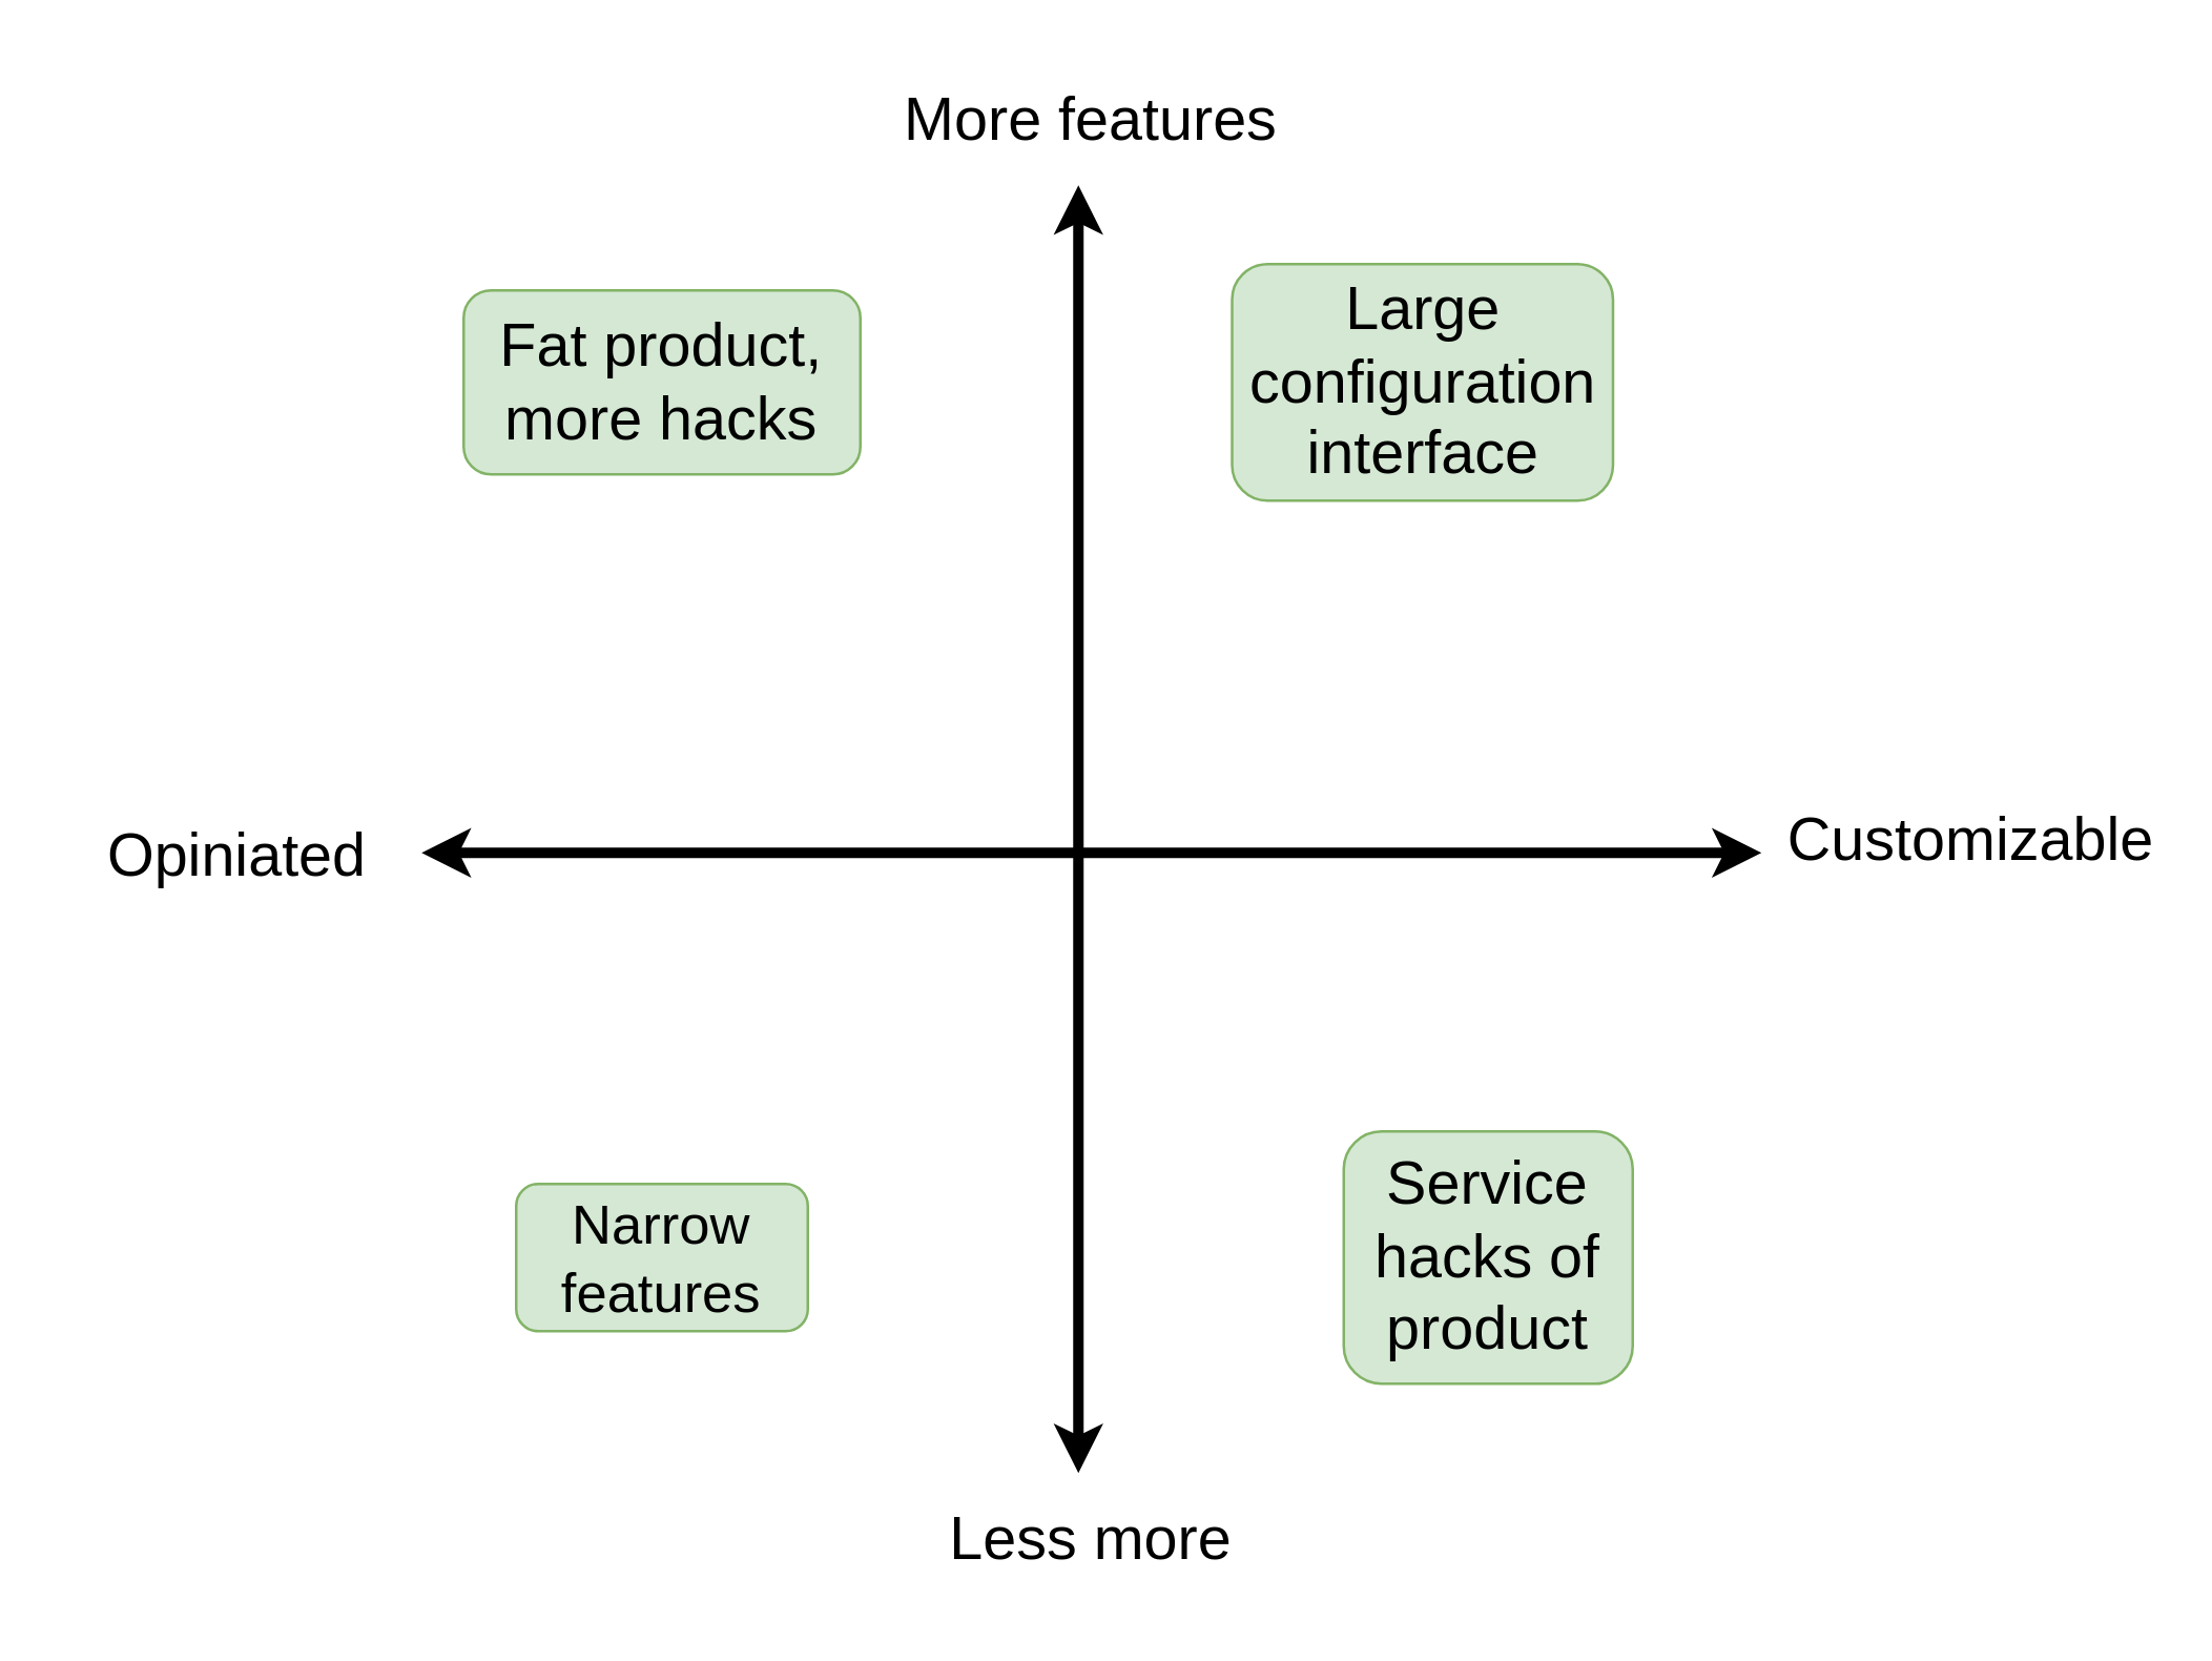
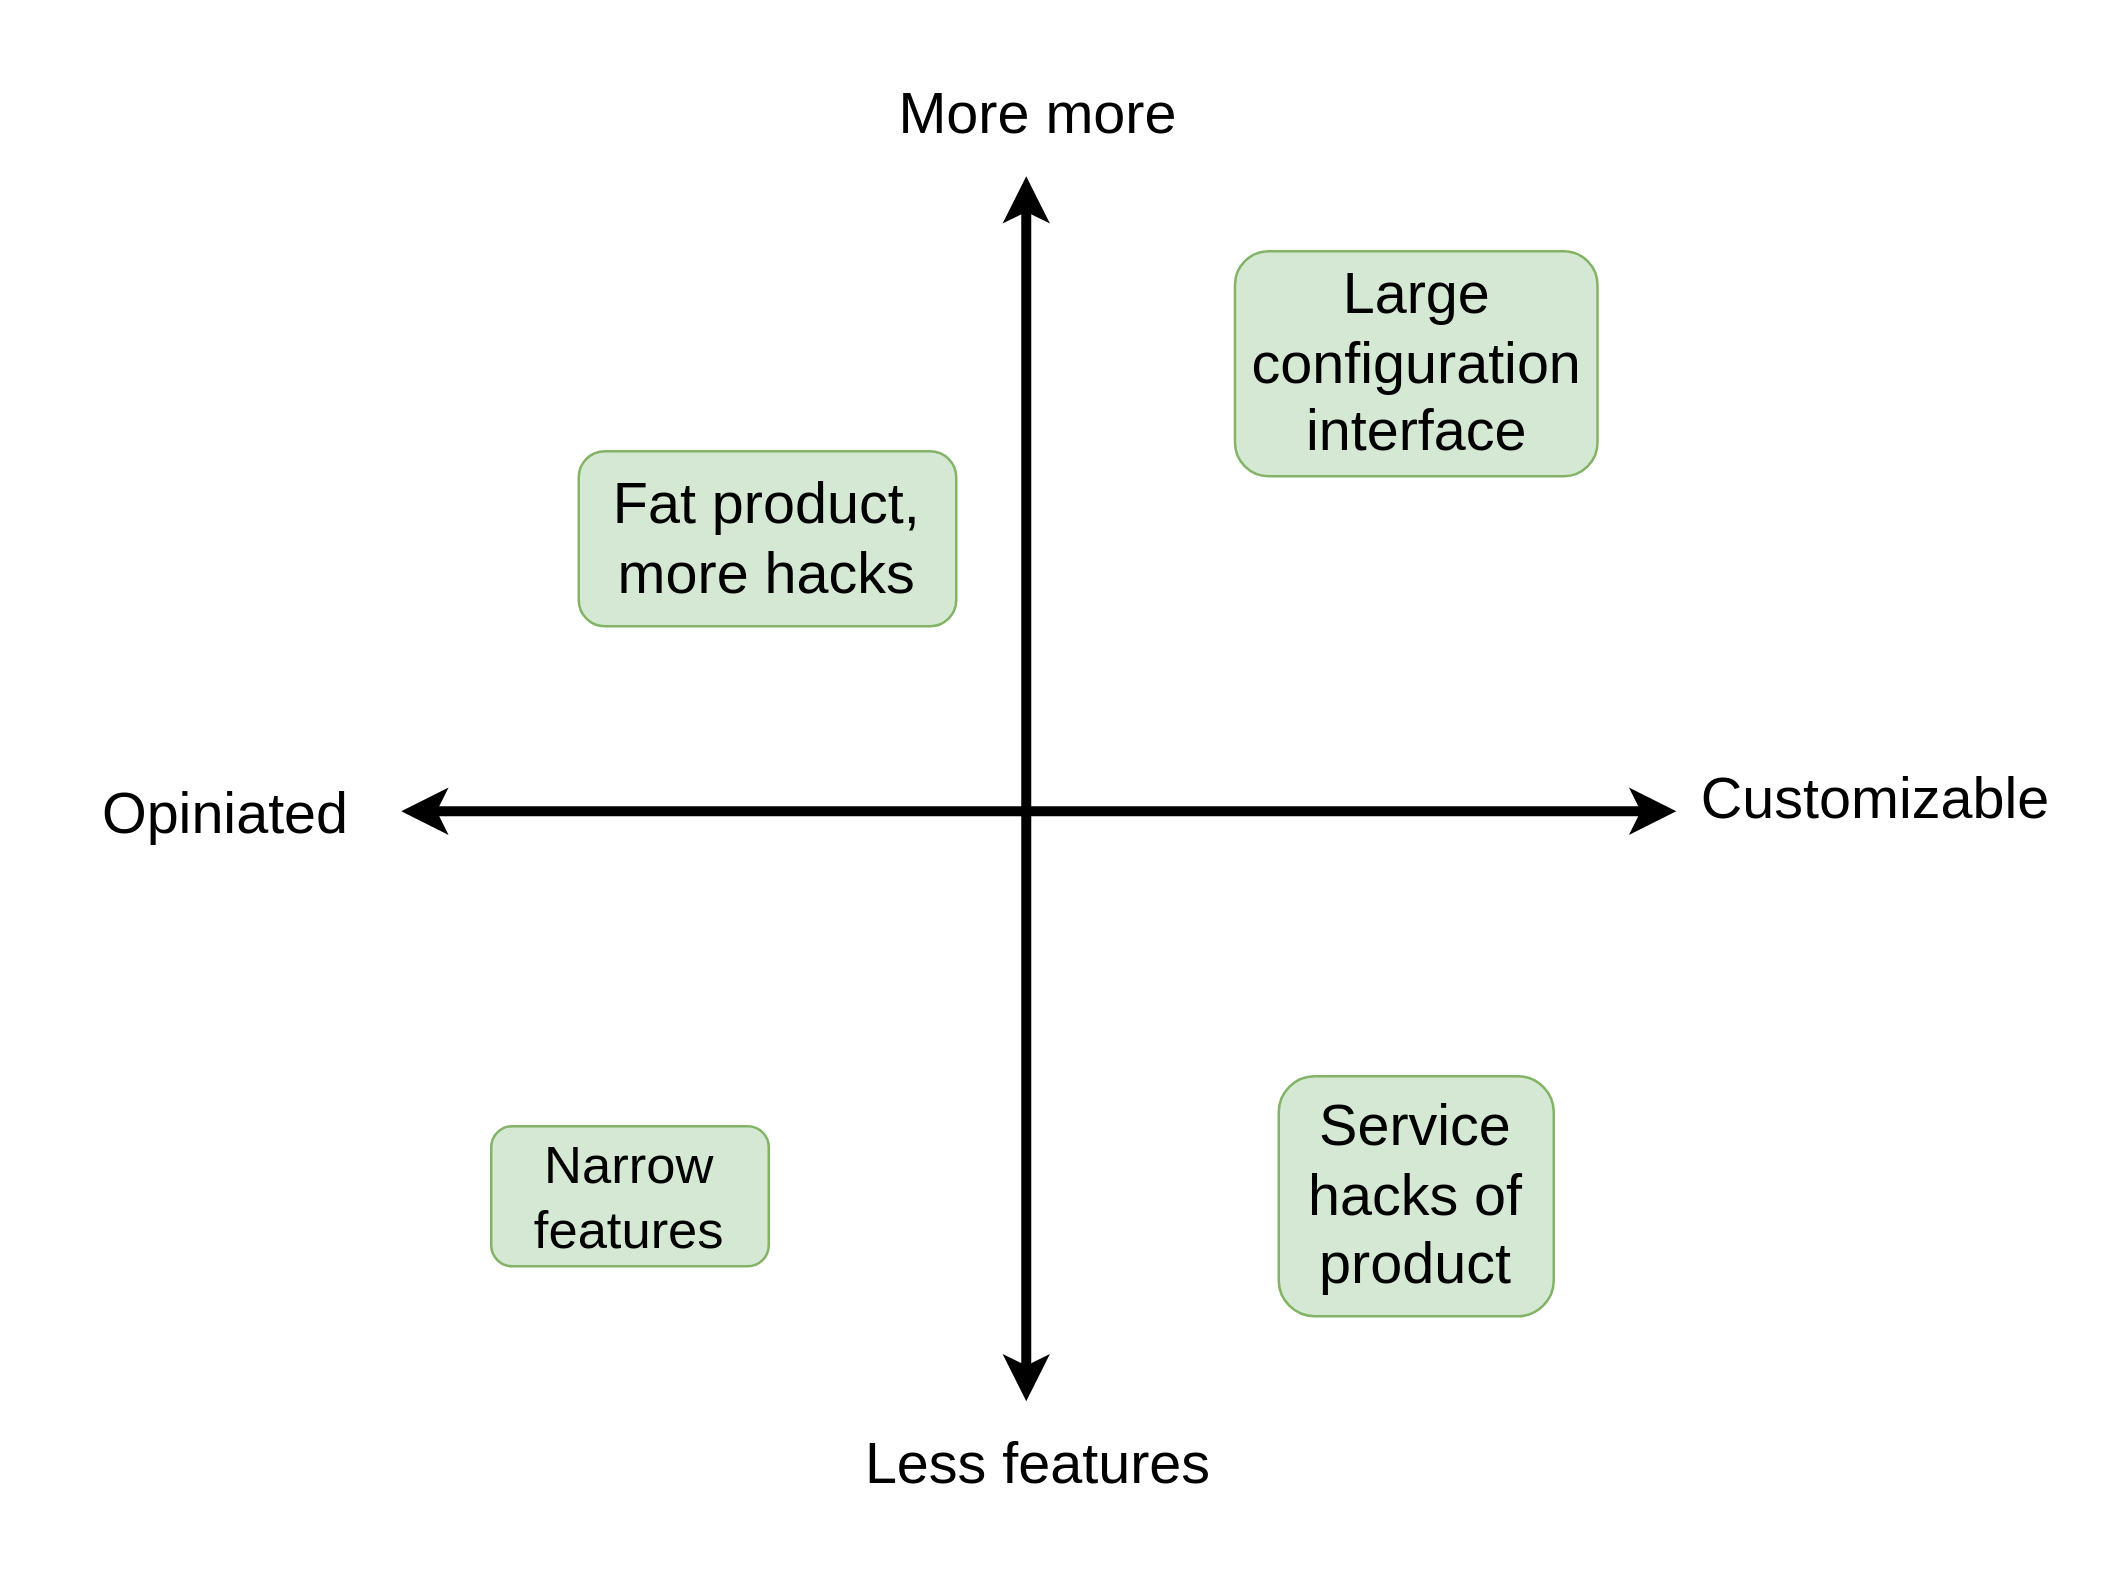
- <mxCell id="7" value="&lt;font style=&quot;font-size: 23px&quot;&gt;More features&lt;/font&gt;" style="text;html=1;strokeColor=none;fillColor=none;align=center;verticalAlign=middle;whiteSpace=wrap;rounded=0;" parent="1" vertex="1"><mxGeometry x="340" y="20" width="150" height="50" as="geometry" /></mxCell>
+ <mxCell id="7" value="&lt;font style=&quot;font-size: 23px&quot;&gt;More more&lt;/font&gt;" style="text;html=1;strokeColor=none;fillColor=none;align=center;verticalAlign=middle;whiteSpace=wrap;rounded=0;" parent="1" vertex="1"><mxGeometry x="340" y="20" width="150" height="50" as="geometry" /></mxCell>
- <mxCell id="8" value="&lt;font style=&quot;font-size: 23px;&quot;&gt;&lt;span style=&quot;&quot;&gt;Fat product,&lt;br&gt;&lt;/span&gt;more hacks&lt;br&gt;&lt;/font&gt;" style="text;html=1;strokeColor=#82b366;fillColor=#d5e8d4;align=center;verticalAlign=middle;whiteSpace=wrap;rounded=1;labelBorderColor=none;labelBackgroundColor=none;perimeterSpacing=0;glass=0;" parent="1" vertex="1"><mxGeometry x="176" y="110" width="151" height="70" as="geometry" /></mxCell>
+ <mxCell id="8" value="&lt;font style=&quot;font-size: 23px;&quot;&gt;&lt;span style=&quot;&quot;&gt;Fat product,&lt;br&gt;&lt;/span&gt;more hacks&lt;br&gt;&lt;/font&gt;" style="text;html=1;strokeColor=#82b366;fillColor=#d5e8d4;align=center;verticalAlign=middle;whiteSpace=wrap;rounded=1;labelBorderColor=none;labelBackgroundColor=none;perimeterSpacing=0;glass=0;" parent="1" vertex="1"><mxGeometry x="231" y="180" width="151" height="70" as="geometry" /></mxCell>
- <mxCell id="9" value="&lt;font style=&quot;&quot;&gt;&lt;font style=&quot;font-size: 23px;&quot;&gt;Large&lt;br&gt;configuration&lt;br&gt;interface&lt;/font&gt;&lt;br&gt;&lt;/font&gt;" style="text;html=1;strokeColor=#82b366;fillColor=#d5e8d4;align=center;verticalAlign=middle;whiteSpace=wrap;rounded=1;" parent="1" vertex="1"><mxGeometry x="468.5" y="100" width="145" height="90" as="geometry" /></mxCell>
+ <mxCell id="9" value="&lt;font style=&quot;&quot;&gt;&lt;font style=&quot;font-size: 23px;&quot;&gt;Large&lt;br&gt;configuration&lt;br&gt;interface&lt;/font&gt;&lt;br&gt;&lt;/font&gt;" style="text;html=1;strokeColor=#82b366;fillColor=#d5e8d4;align=center;verticalAlign=middle;whiteSpace=wrap;rounded=1;" parent="1" vertex="1"><mxGeometry x="493.5" y="100" width="145" height="90" as="geometry" /></mxCell>
- <mxCell id="4" value="&lt;font style=&quot;font-size: 23px&quot;&gt;Less more&lt;/font&gt;" style="text;html=1;strokeColor=none;fillColor=none;align=center;verticalAlign=middle;whiteSpace=wrap;rounded=0;" parent="1" vertex="1"><mxGeometry x="340" y="560" width="150" height="50" as="geometry" /></mxCell>
+ <mxCell id="4" value="&lt;font style=&quot;font-size: 23px&quot;&gt;Less features&lt;/font&gt;" style="text;html=1;strokeColor=none;fillColor=none;align=center;verticalAlign=middle;whiteSpace=wrap;rounded=0;" parent="1" vertex="1"><mxGeometry x="340" y="560" width="150" height="50" as="geometry" /></mxCell>
